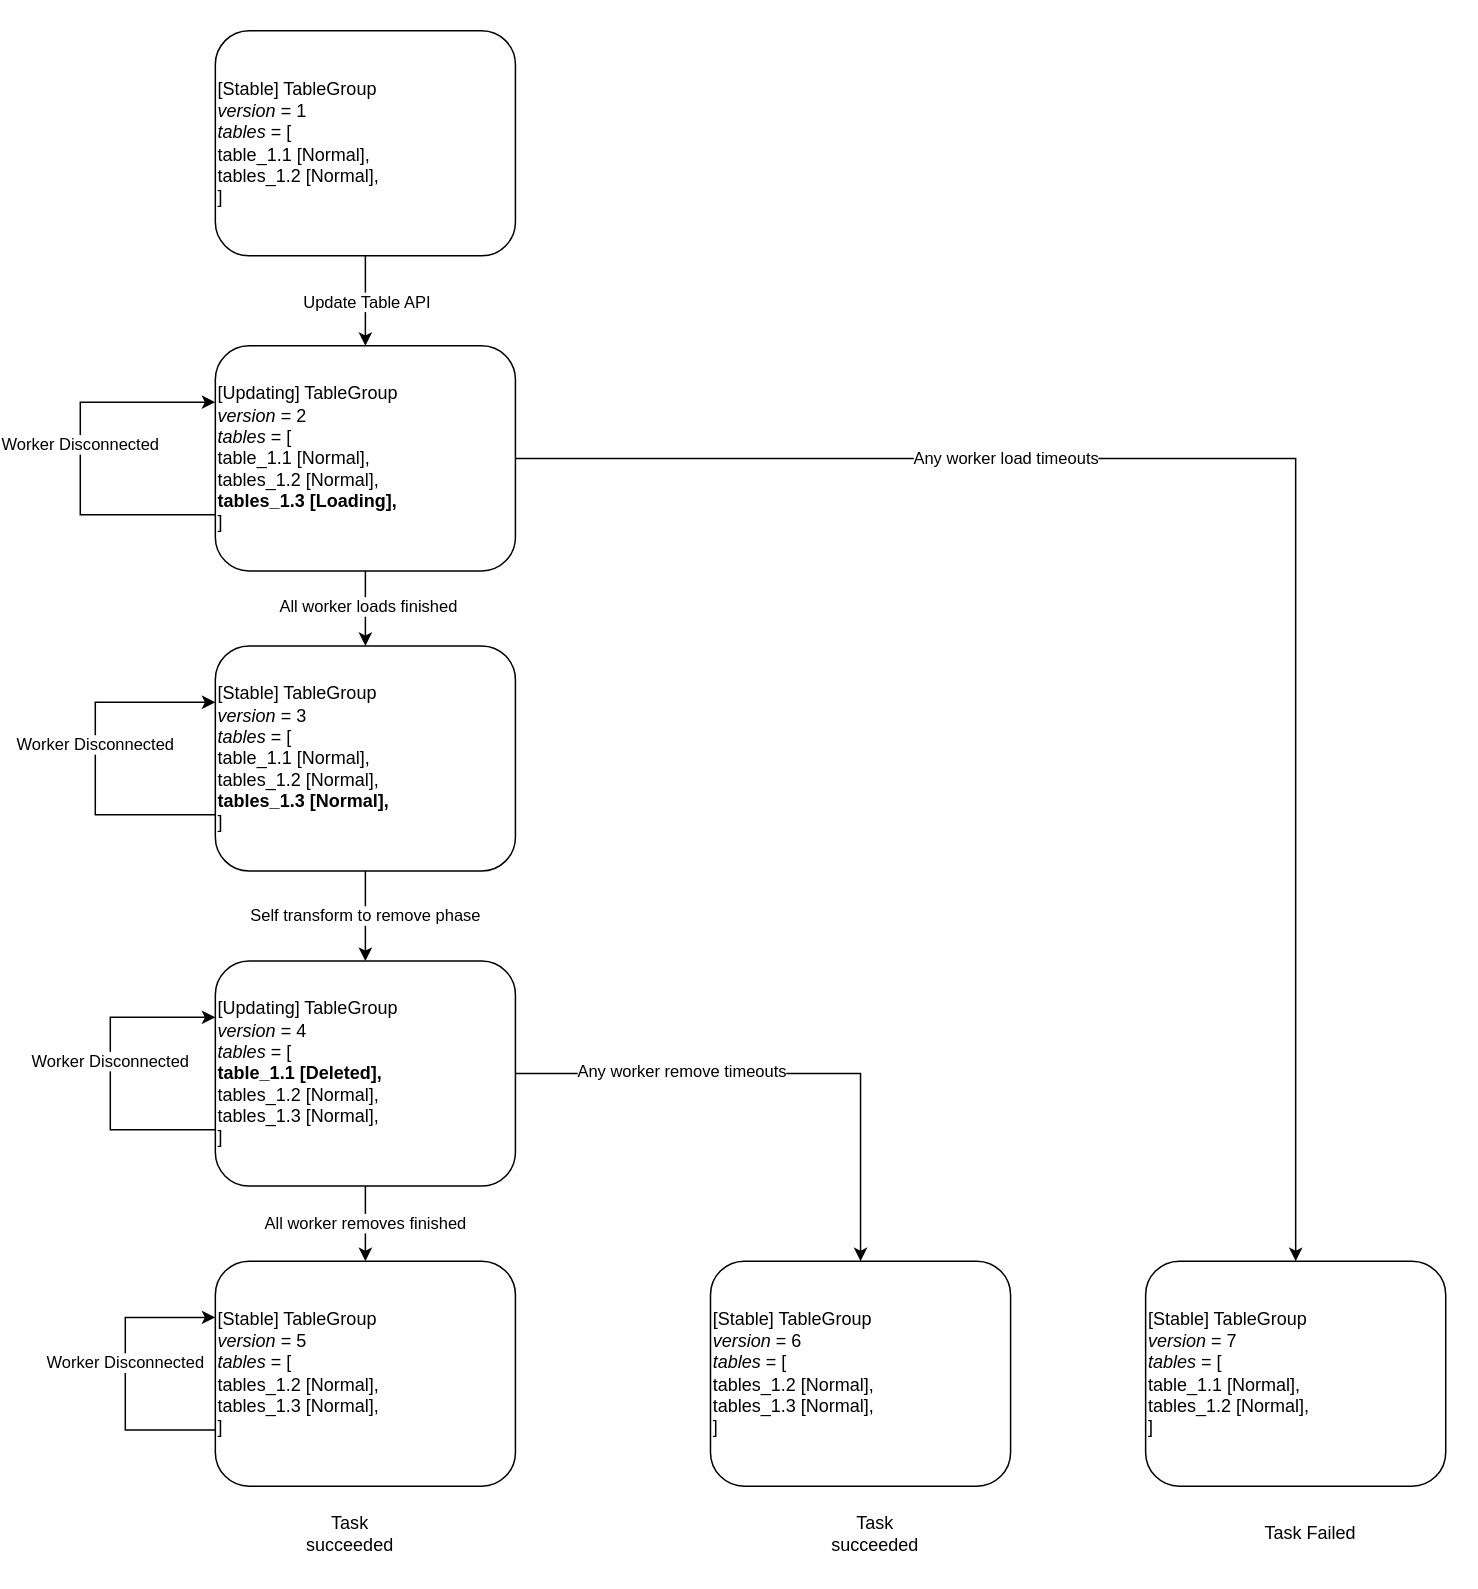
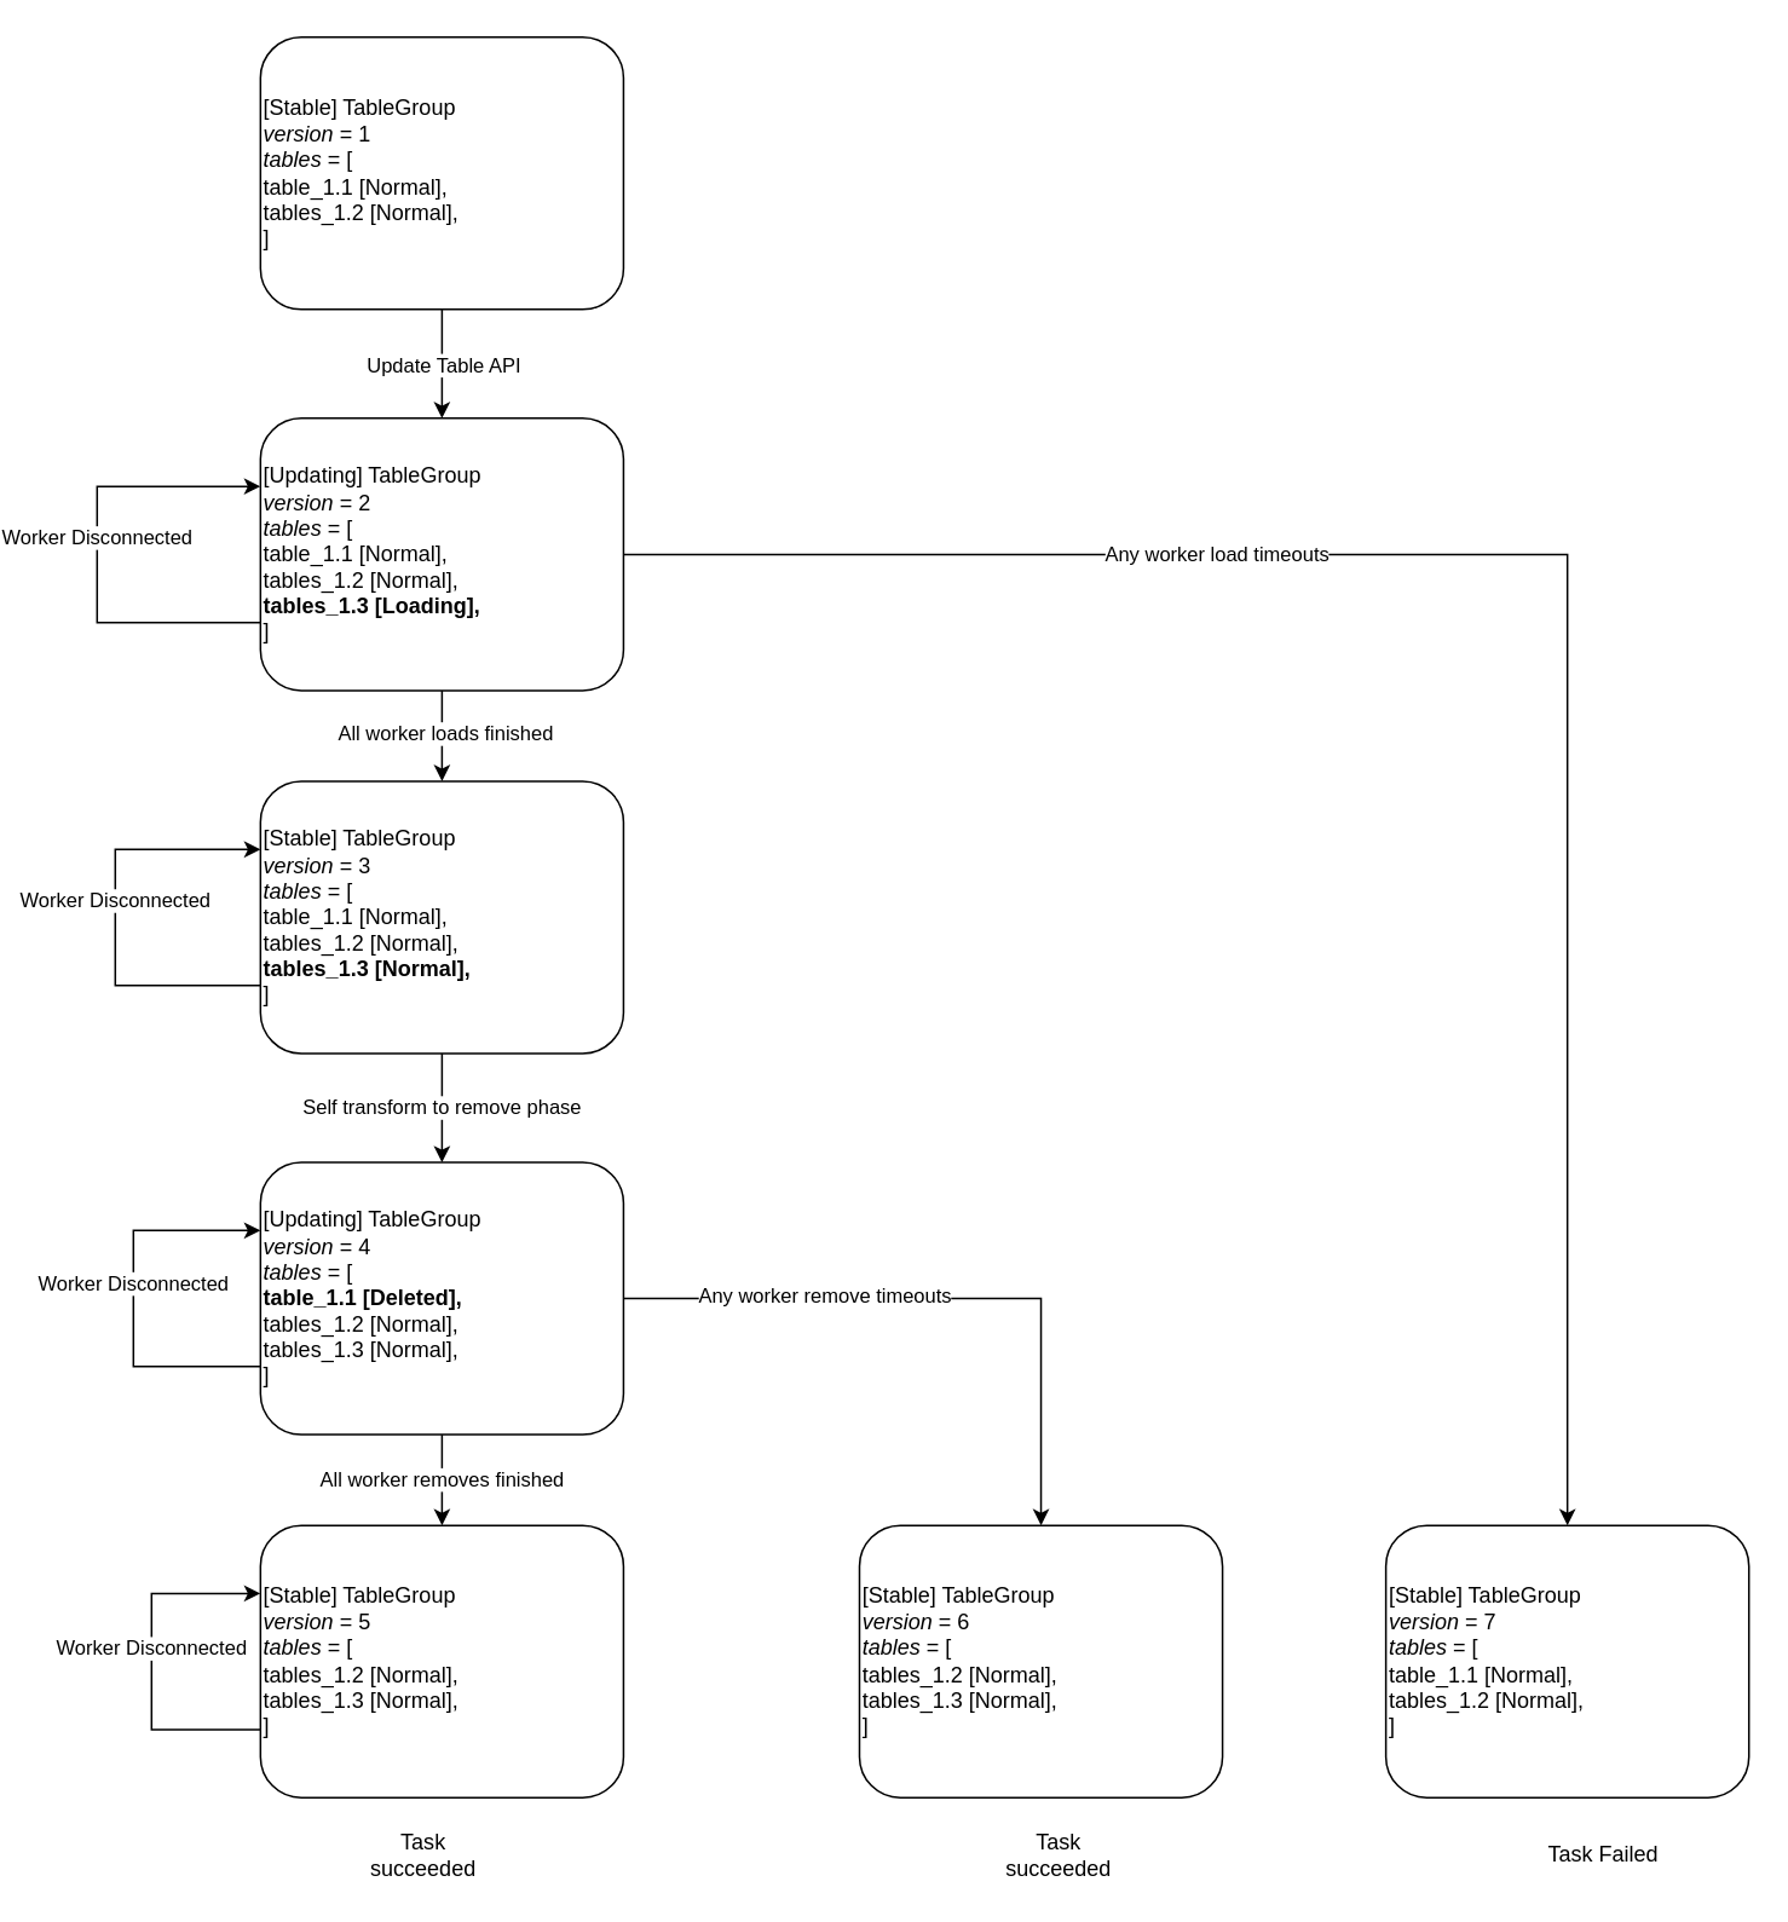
- <mxCell id="29" value="Task Failed" style="text;html=1;strokeColor=none;fillColor=none;align=center;verticalAlign=middle;whiteSpace=wrap;rounded=0;glass=0;sketch=0;" parent="1" vertex="1"><mxGeometry x="800" y="1007" width="80" height="30" as="geometry" /></mxCell>
+ <mxCell id="29" value="Task Failed" style="text;html=1;strokeColor=none;fillColor=none;align=center;verticalAlign=middle;whiteSpace=wrap;rounded=0;glass=0;sketch=0;" parent="1" vertex="1"><mxGeometry x="810" y="1007" width="80" height="30" as="geometry" /></mxCell>
